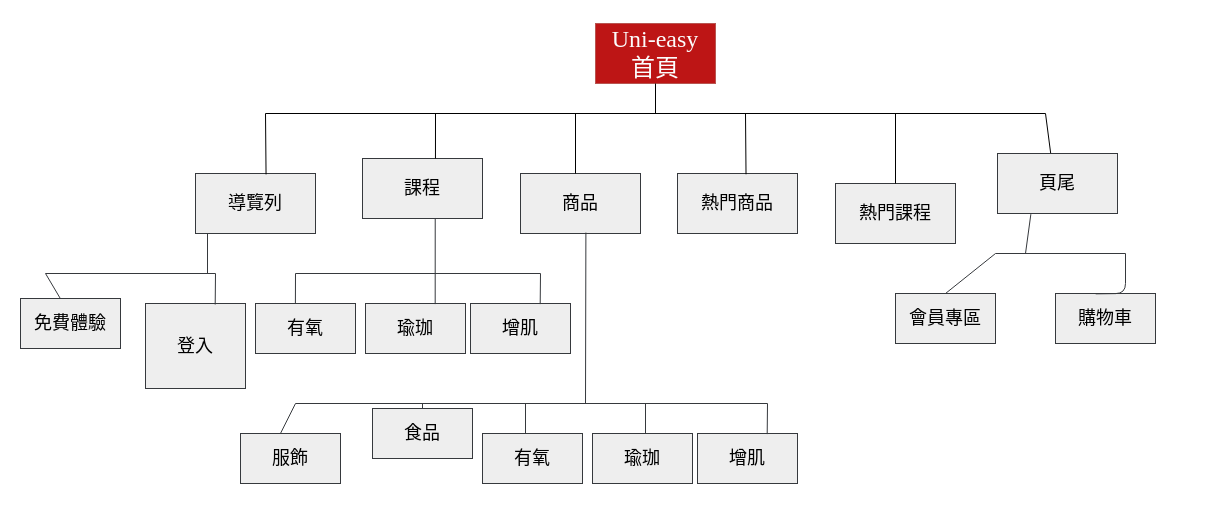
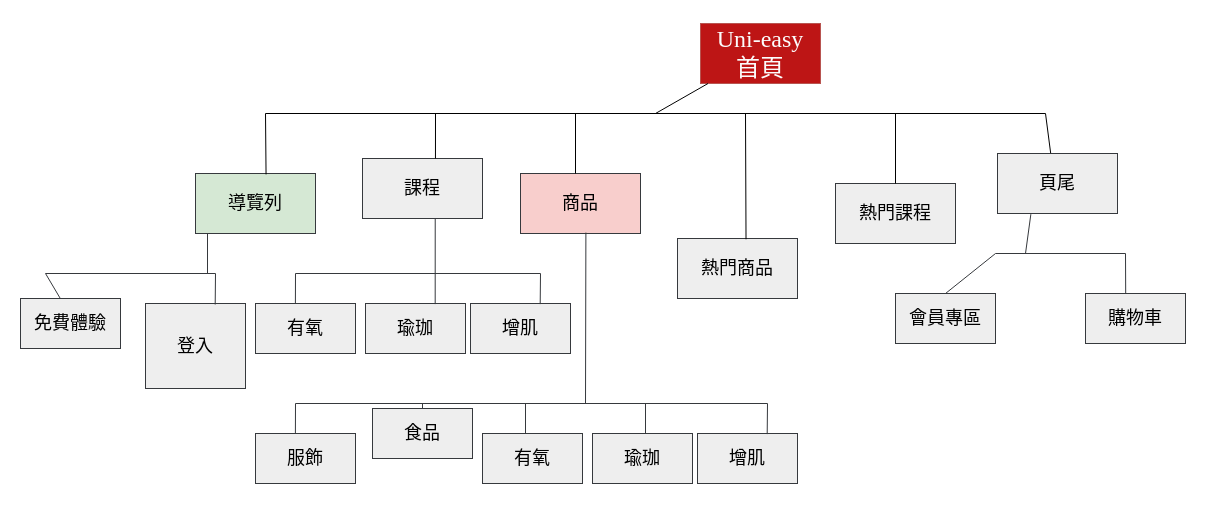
- <mxCell id="2" value="&lt;h3 style=&quot;font-size: 24px&quot;&gt;&lt;span style=&quot;font-weight: normal ; line-height: 100%&quot;&gt;&lt;span id=&quot;docs-internal-guid-15a51e8f-7fff-b5eb-5790-483b46d47e2e&quot;&gt;&lt;span style=&quot;font-family: &amp;quot;bree serif&amp;quot;, serif; background-color: transparent; font-style: normal; font-variant: normal; text-decoration: none; vertical-align: baseline;&quot;&gt;&lt;font style=&quot;font-size: 24px&quot;&gt;Uni-easy&lt;br&gt;&lt;/font&gt;&lt;/span&gt;&lt;/span&gt;&lt;span id=&quot;docs-internal-guid-15a51e8f-7fff-b5eb-5790-483b46d47e2e&quot;&gt;&lt;span style=&quot;font-family: &amp;quot;bree serif&amp;quot;, serif; background-color: transparent; font-style: normal; font-variant: normal; text-decoration: none; vertical-align: baseline;&quot;&gt;&lt;font style=&quot;font-size: 24px&quot;&gt;首頁&lt;/font&gt;&lt;/span&gt;&lt;/span&gt;&lt;/span&gt;&lt;/h3&gt;" style="rounded=0;whiteSpace=wrap;html=1;strokeColor=#b85450;fontColor=#FCFCFC;fillColor=#BD1515;" parent="1" vertex="1"><mxGeometry x="595" y="20" width="120" height="60" as="geometry" /></mxCell>
+ <mxCell id="2" value="&lt;h3 style=&quot;font-size: 24px&quot;&gt;&lt;span style=&quot;font-weight: normal ; line-height: 100%&quot;&gt;&lt;span id=&quot;docs-internal-guid-15a51e8f-7fff-b5eb-5790-483b46d47e2e&quot;&gt;&lt;span style=&quot;font-family: &amp;quot;bree serif&amp;quot;, serif; background-color: transparent; font-style: normal; font-variant: normal; text-decoration: none; vertical-align: baseline;&quot;&gt;&lt;font style=&quot;font-size: 24px&quot;&gt;Uni-easy&lt;br&gt;&lt;/font&gt;&lt;/span&gt;&lt;/span&gt;&lt;span id=&quot;docs-internal-guid-15a51e8f-7fff-b5eb-5790-483b46d47e2e&quot;&gt;&lt;span style=&quot;font-family: &amp;quot;bree serif&amp;quot;, serif; background-color: transparent; font-style: normal; font-variant: normal; text-decoration: none; vertical-align: baseline;&quot;&gt;&lt;font style=&quot;font-size: 24px&quot;&gt;首頁&lt;/font&gt;&lt;/span&gt;&lt;/span&gt;&lt;/span&gt;&lt;/h3&gt;" style="rounded=0;whiteSpace=wrap;html=1;strokeColor=#b85450;fontColor=#FCFCFC;fillColor=#BD1515;" parent="1" vertex="1"><mxGeometry x="700" y="20" width="120" height="60" as="geometry" /></mxCell>
- <mxCell id="3" value="導覽列" style="rounded=0;whiteSpace=wrap;html=1;fontSize=18;align=center;verticalAlign=middle;fillColor=#eeeeee;strokeColor=#36393d;" parent="1" vertex="1"><mxGeometry x="195" y="170" width="120" height="60" as="geometry" /></mxCell>
+ <mxCell id="3" value="導覽列" style="rounded=0;whiteSpace=wrap;html=1;fontSize=18;align=center;verticalAlign=middle;fillColor=#d5e8d4;strokeColor=#36393d;" parent="1" vertex="1"><mxGeometry x="195" y="170" width="120" height="60" as="geometry" /></mxCell>
- <mxCell id="5" value="商品" style="rounded=0;whiteSpace=wrap;html=1;fontSize=18;align=center;verticalAlign=middle;fillColor=#eeeeee;strokeColor=#36393d;" parent="1" vertex="1"><mxGeometry x="520" y="170" width="120" height="60" as="geometry" /></mxCell>
+ <mxCell id="5" value="商品" style="rounded=0;whiteSpace=wrap;html=1;fontSize=18;align=center;verticalAlign=middle;fillColor=#f8cecc;strokeColor=#36393d;" parent="1" vertex="1"><mxGeometry x="520" y="170" width="120" height="60" as="geometry" /></mxCell>
- <mxCell id="6" value="熱門商品" style="rounded=0;whiteSpace=wrap;html=1;fontSize=18;align=center;verticalAlign=middle;fillColor=#eeeeee;strokeColor=#36393d;" parent="1" vertex="1"><mxGeometry x="677" y="170" width="120" height="60" as="geometry" /></mxCell>
+ <mxCell id="6" value="熱門商品" style="rounded=0;whiteSpace=wrap;html=1;fontSize=18;align=center;verticalAlign=middle;fillColor=#eeeeee;strokeColor=#36393d;" parent="1" vertex="1"><mxGeometry x="677" y="235" width="120" height="60" as="geometry" /></mxCell>
- <mxCell id="20" value="購物車" style="rounded=0;whiteSpace=wrap;html=1;fontSize=18;align=center;verticalAlign=middle;fillColor=#eeeeee;strokeColor=#36393d;" parent="1" vertex="1"><mxGeometry x="1055" y="290" width="100" height="50" as="geometry" /></mxCell>
+ <mxCell id="20" value="購物車" style="rounded=0;whiteSpace=wrap;html=1;fontSize=18;align=center;verticalAlign=middle;fillColor=#eeeeee;strokeColor=#36393d;" parent="1" vertex="1"><mxGeometry x="1085" y="290" width="100" height="50" as="geometry" /></mxCell>
- <mxCell id="37" value="服飾" style="rounded=0;whiteSpace=wrap;html=1;fontSize=18;align=center;verticalAlign=middle;fillColor=#eeeeee;strokeColor=#36393d;" vertex="1" parent="1"><mxGeometry x="240" y="430" width="100" height="50" as="geometry" /></mxCell>
+ <mxCell id="37" value="服飾" style="rounded=0;whiteSpace=wrap;html=1;fontSize=18;align=center;verticalAlign=middle;fillColor=#eeeeee;strokeColor=#36393d;" vertex="1" parent="1"><mxGeometry x="255" y="430" width="100" height="50" as="geometry" /></mxCell>
